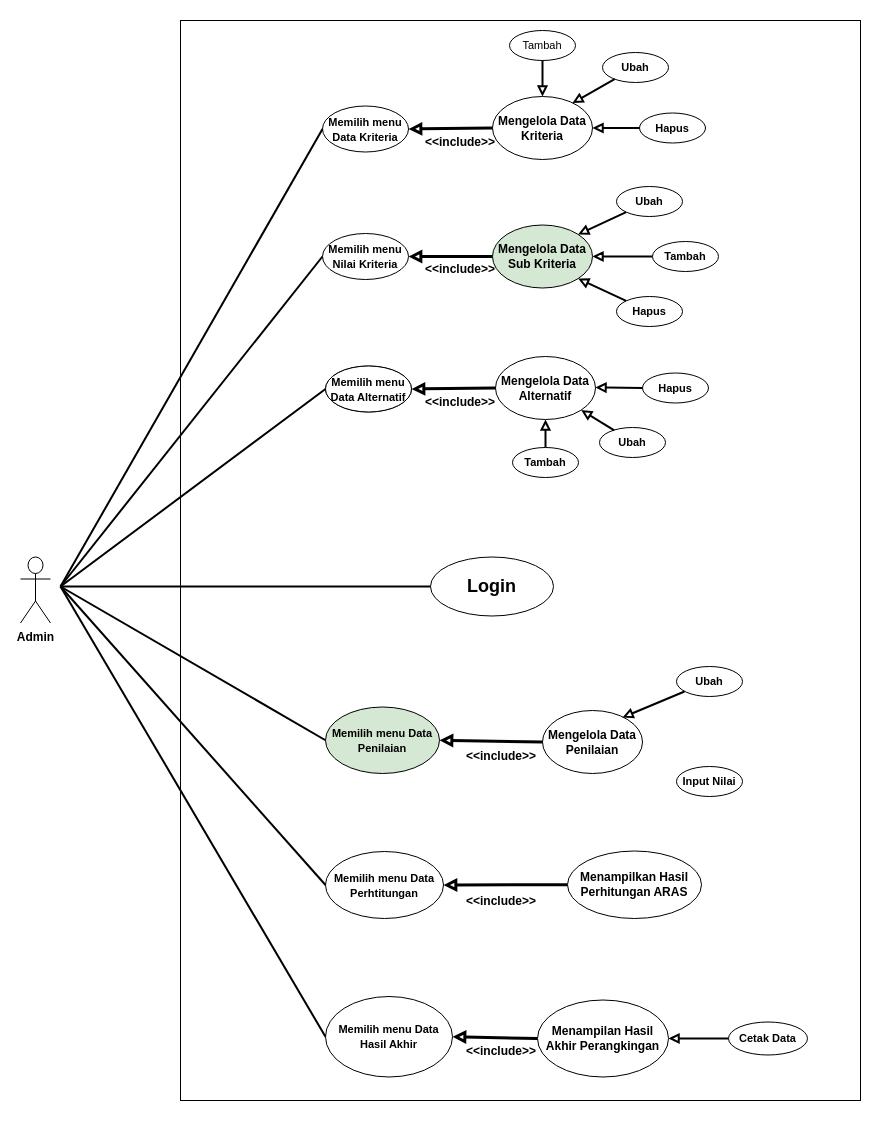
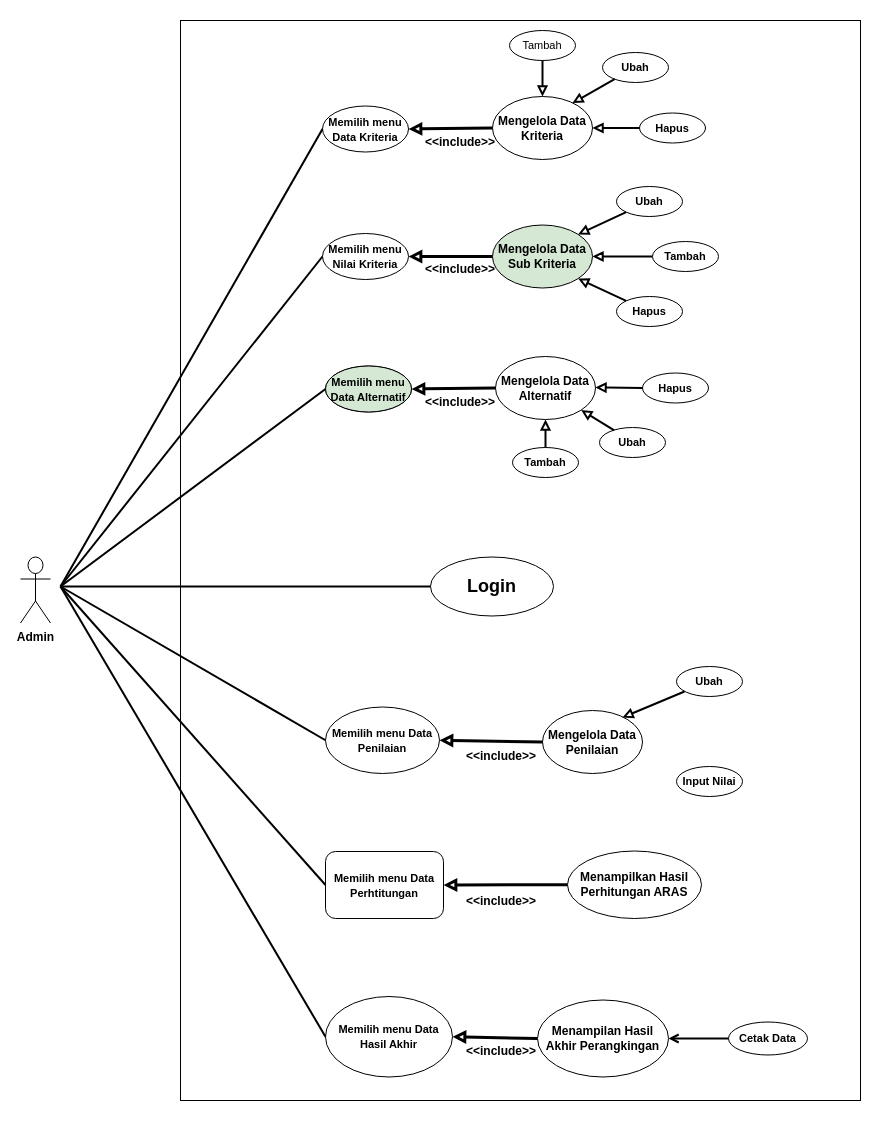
- <mxCell id="28" value="&lt;font style=&quot;font-size: 11px;&quot;&gt;Memilih menu Data Alternatif&lt;/font&gt;" style="ellipse;whiteSpace=wrap;html=1;fontStyle=1" parent="1" vertex="1"><mxGeometry x="325" y="365.5" width="86" height="46" as="geometry" /></mxCell>
+ <mxCell id="28" value="&lt;font style=&quot;font-size: 11px;&quot;&gt;Memilih menu Data Alternatif&lt;/font&gt;" style="ellipse;whiteSpace=wrap;html=1;fontStyle=1;fillColor=#d5e8d4;" parent="1" vertex="1"><mxGeometry x="325" y="365.5" width="86" height="46" as="geometry" /></mxCell>
- <mxCell id="40" value="&lt;font style=&quot;font-size: 11px;&quot;&gt;Memilih menu Data Penilaian&lt;/font&gt;" style="ellipse;whiteSpace=wrap;html=1;fontStyle=1;fillColor=#d5e8d4;" parent="1" vertex="1"><mxGeometry x="325" y="706.5" width="114" height="66.5" as="geometry" /></mxCell>
+ <mxCell id="40" value="&lt;font style=&quot;font-size: 11px;&quot;&gt;Memilih menu Data Penilaian&lt;/font&gt;" style="ellipse;whiteSpace=wrap;html=1;fontStyle=1" parent="1" vertex="1"><mxGeometry x="325" y="706.5" width="114" height="66.5" as="geometry" /></mxCell>
- <mxCell id="50" value="&lt;font style=&quot;font-size: 11px;&quot;&gt;Memilih menu Data Perhtitungan&lt;/font&gt;" style="ellipse;whiteSpace=wrap;html=1;fontStyle=1" parent="1" vertex="1"><mxGeometry x="325" y="851" width="118" height="67" as="geometry" /></mxCell>
+ <mxCell id="50" value="&lt;font style=&quot;font-size: 11px;&quot;&gt;Memilih menu Data Perhtitungan&lt;/font&gt;" style="whiteSpace=wrap;html=1;fontStyle=1;rounded=1;" parent="1" vertex="1"><mxGeometry x="325" y="851" width="118" height="67" as="geometry" /></mxCell>
- <mxCell id="47" value="" style="endArrow=block;html=1;rounded=0;exitX=0;exitY=0.5;exitDx=0;exitDy=0;strokeWidth=2;fontStyle=1;entryX=1;entryY=0.5;entryDx=0;entryDy=0;endFill=0;" parent="1" source="46" target="45" edge="1"><mxGeometry width="50" height="50" relative="1" as="geometry"><mxPoint x="650" y="1074" as="sourcePoint" /><mxPoint x="652" y="1014" as="targetPoint" /></mxGeometry></mxCell>
+ <mxCell id="47" value="" style="endArrow=open;html=1;rounded=0;exitX=0;exitY=0.5;exitDx=0;exitDy=0;strokeWidth=2;fontStyle=1;entryX=1;entryY=0.5;entryDx=0;entryDy=0;endFill=0;" parent="1" source="46" target="45" edge="1"><mxGeometry width="50" height="50" relative="1" as="geometry"><mxPoint x="650" y="1074" as="sourcePoint" /><mxPoint x="652" y="1014" as="targetPoint" /></mxGeometry></mxCell>
